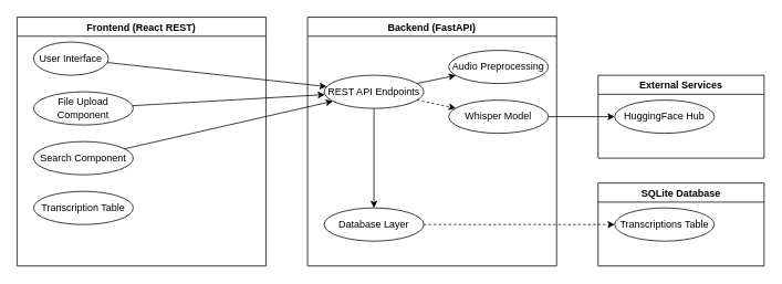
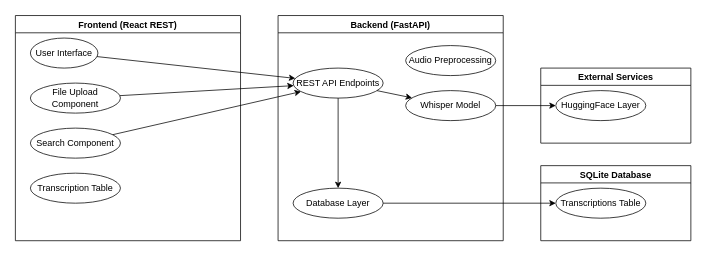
- <mxCell id="20" parent="1" source="8" target="10" edge="1"><mxGeometry relative="1" as="geometry" /></mxCell>
- <mxCell id="19" parent="1" source="8" target="9" edge="1" style="dashed=1;"><mxGeometry relative="1" as="geometry" /></mxCell>
+ <mxCell id="19" parent="1" source="8" target="9" edge="1"><mxGeometry relative="1" as="geometry" /></mxCell>
- <mxCell id="15" value="HuggingFace Hub" style="ellipse;whiteSpace=wrap;" parent="14" vertex="1"><mxGeometry x="20" y="30" width="120" height="40" as="geometry" /></mxCell>
+ <mxCell id="15" value="HuggingFace Layer" style="ellipse;whiteSpace=wrap;" parent="14" vertex="1"><mxGeometry x="20" y="30" width="120" height="40" as="geometry" /></mxCell>
- <mxCell id="23" parent="1" source="11" target="13" edge="1" style="dashed=1;"><mxGeometry relative="1" as="geometry" /></mxCell>
+ <mxCell id="23" parent="1" source="11" target="13" edge="1"><mxGeometry relative="1" as="geometry" /></mxCell>
